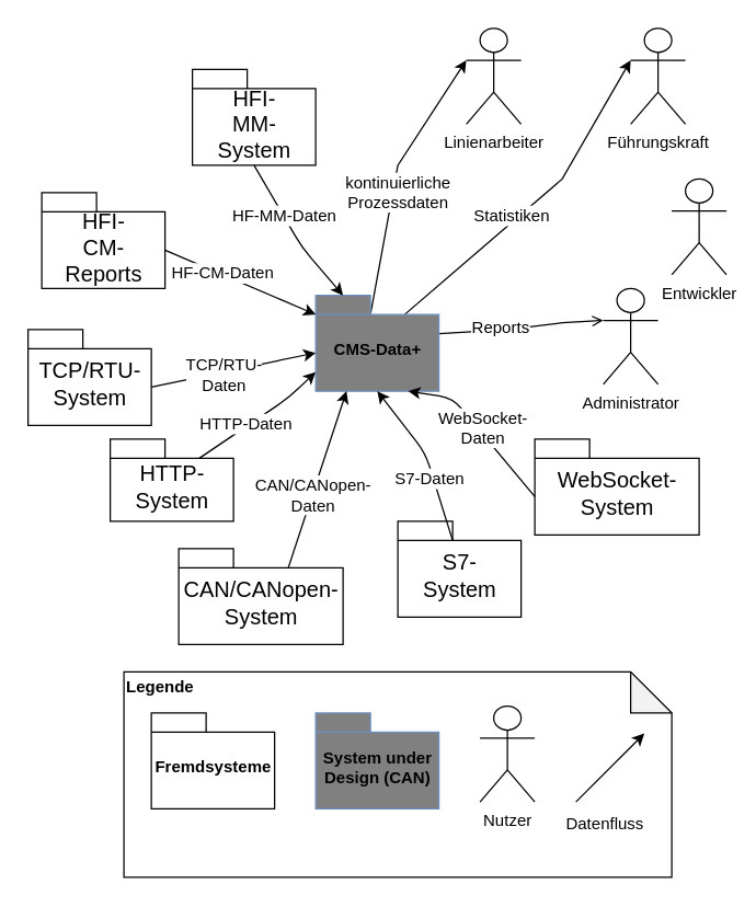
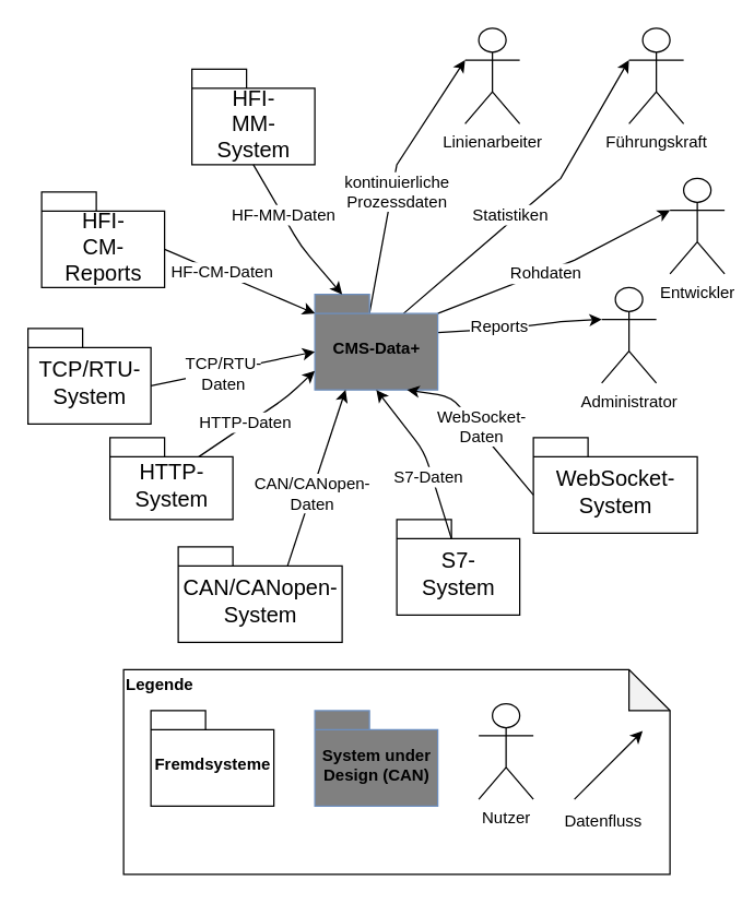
+ <mxCell id="5" style="edgeStyle=none;rounded=0;orthogonalLoop=1;jettySize=auto;html=1;exitX=0;exitY=0;exitDx=90;exitDy=14;exitPerimeter=0;entryX=0;entryY=0.333;entryDx=0;entryDy=0;entryPerimeter=0;" parent="1" source="11" target="33" edge="1"><mxGeometry relative="1" as="geometry"><Array as="points"><mxPoint x="420" y="190" /></Array></mxGeometry></mxCell>
+ <mxCell id="6" value="Rohdaten" style="text;html=1;align=center;verticalAlign=middle;resizable=0;points=[];labelBackgroundColor=#ffffff;" vertex="1" connectable="0" parent="5"><mxGeometry x="-0.181" y="2" relative="1" as="geometry"><mxPoint x="8.51" as="offset" /></mxGeometry></mxCell>
- <mxCell id="3" style="rounded=0;orthogonalLoop=1;jettySize=auto;html=1;exitX=0;exitY=0;exitDx=90;exitDy=28;exitPerimeter=0;entryX=0;entryY=0.333;entryDx=0;entryDy=0;entryPerimeter=0;endArrow=open;" parent="1" source="11" target="2" edge="1"><mxGeometry relative="1" as="geometry"><mxPoint x="410" y="150" as="targetPoint" /><Array as="points"><mxPoint x="370" y="240" /><mxPoint x="410" y="235" /></Array></mxGeometry></mxCell>
+ <mxCell id="3" style="rounded=0;orthogonalLoop=1;jettySize=auto;html=1;exitX=0;exitY=0;exitDx=90;exitDy=28;exitPerimeter=0;entryX=0;entryY=0.333;entryDx=0;entryDy=0;entryPerimeter=0;" parent="1" source="11" target="2" edge="1"><mxGeometry relative="1" as="geometry"><mxPoint x="410" y="150" as="targetPoint" /><Array as="points"><mxPoint x="370" y="240" /><mxPoint x="410" y="235" /></Array></mxGeometry></mxCell>
